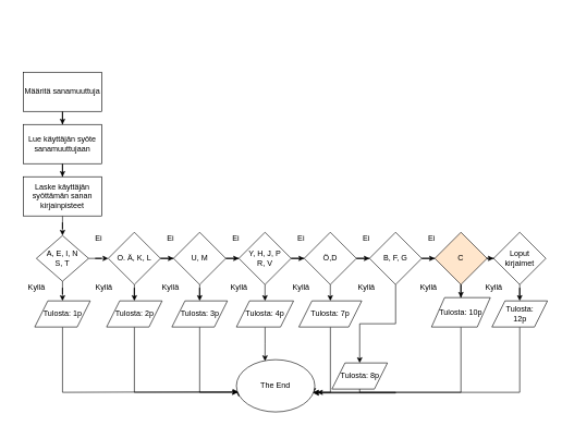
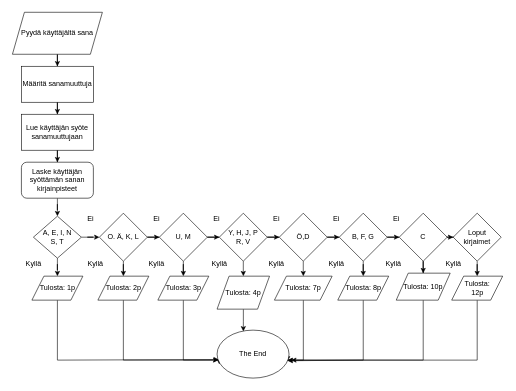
+ <mxCell id="3" value="Pyydä käyttäjältä sana" style="shape=parallelogram;perimeter=parallelogramPerimeter;whiteSpace=wrap;html=1;fixedSize=1;" vertex="1" parent="1"><mxGeometry x="20" y="20" width="150" height="70" as="geometry" /></mxCell>
+ <mxCell id="2" value="" style="edgeStyle=orthogonalEdgeStyle;rounded=0;orthogonalLoop=1;jettySize=auto;html=1;" edge="1" parent="1" source="3" target="5"><mxGeometry relative="1" as="geometry" /></mxCell>
- <mxCell id="9" value="Laske käyttäjän syöttämän sanan&lt;br&gt;kirjainpisteet" style="whiteSpace=wrap;html=1;" vertex="1" parent="1"><mxGeometry x="35" y="270" width="120" height="60" as="geometry" /></mxCell>
+ <mxCell id="9" value="Laske käyttäjän syöttämän sanan&lt;br&gt;kirjainpisteet" style="whiteSpace=wrap;html=1;rounded=1;" vertex="1" parent="1"><mxGeometry x="35" y="270" width="120" height="60" as="geometry" /></mxCell>
- <mxCell id="30" value="C" style="rhombus;whiteSpace=wrap;html=1;fillColor=#ffe6cc;" vertex="1" parent="1"><mxGeometry x="665" y="355" width="80" height="80" as="geometry" /></mxCell>
+ <mxCell id="30" value="C" style="rhombus;whiteSpace=wrap;html=1;" vertex="1" parent="1"><mxGeometry x="665" y="355" width="80" height="80" as="geometry" /></mxCell>
- <mxCell id="44" value="Tulosta: 4p" style="shape=parallelogram;perimeter=parallelogramPerimeter;whiteSpace=wrap;html=1;fixedSize=1;" vertex="1" parent="1"><mxGeometry x="361.25" y="460" width="87.5" height="40" as="geometry" /></mxCell>
+ <mxCell id="44" value="Tulosta: 4p" style="shape=parallelogram;perimeter=parallelogramPerimeter;whiteSpace=wrap;html=1;fixedSize=1;" vertex="1" parent="1"><mxGeometry x="361.25" y="460" width="87.5" height="55" as="geometry" /></mxCell>
- <mxCell id="48" value="Tulosta: 8p" style="shape=parallelogram;perimeter=parallelogramPerimeter;whiteSpace=wrap;html=1;fixedSize=1;" vertex="1" parent="1"><mxGeometry x="507.5" y="555" width="85" height="40" as="geometry" /></mxCell>
+ <mxCell id="48" value="Tulosta: 8p" style="shape=parallelogram;perimeter=parallelogramPerimeter;whiteSpace=wrap;html=1;fixedSize=1;" vertex="1" parent="1"><mxGeometry x="562.5" y="460" width="85" height="40" as="geometry" /></mxCell>
